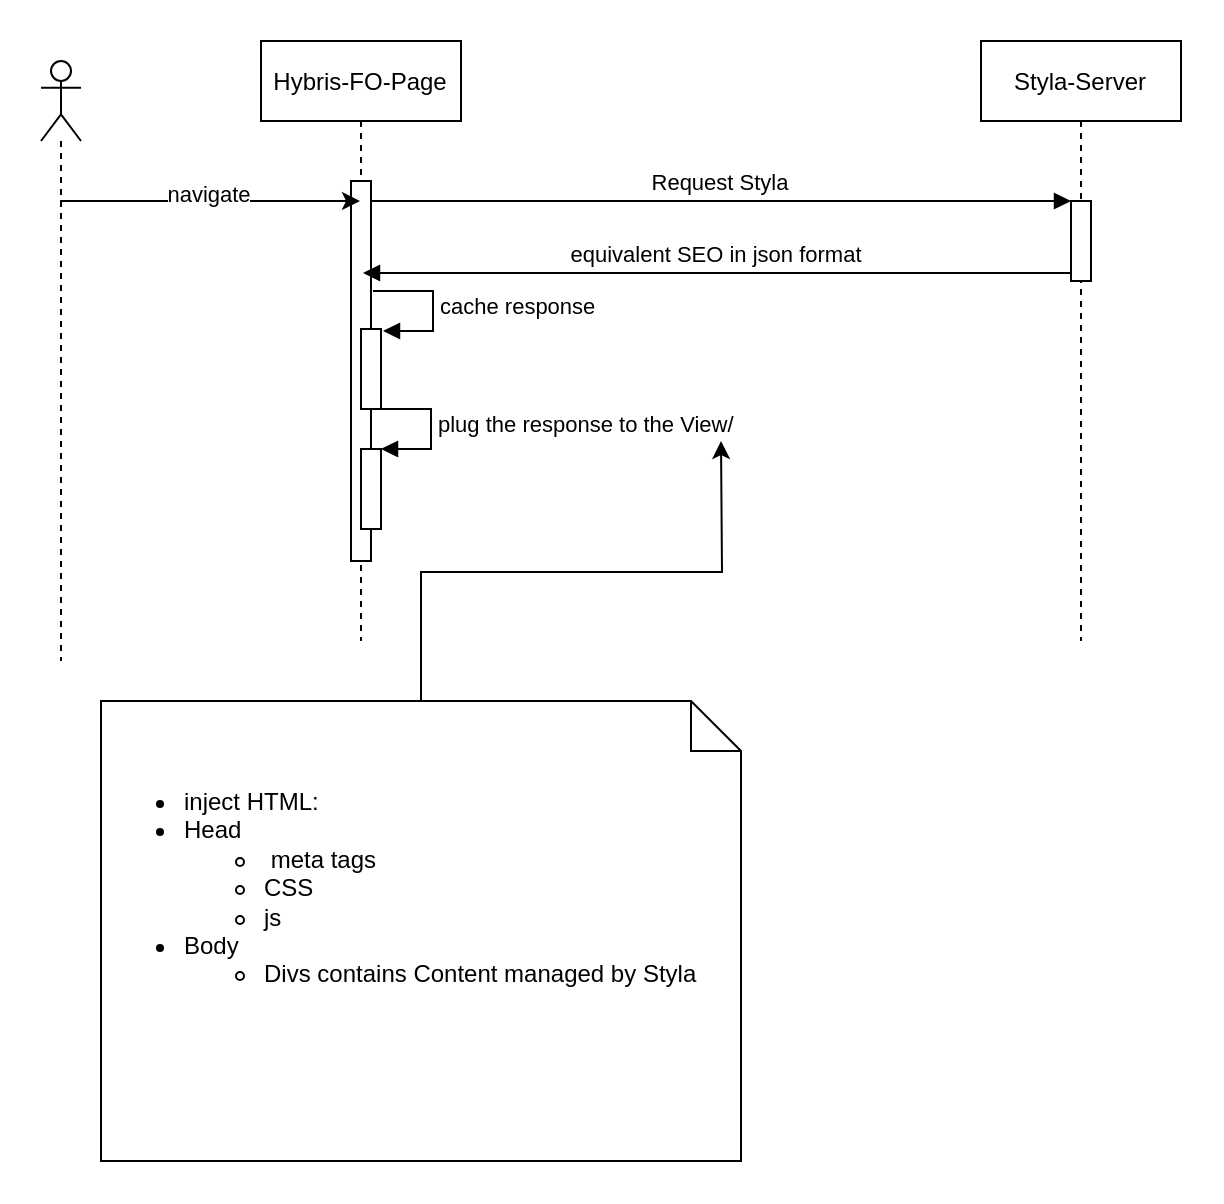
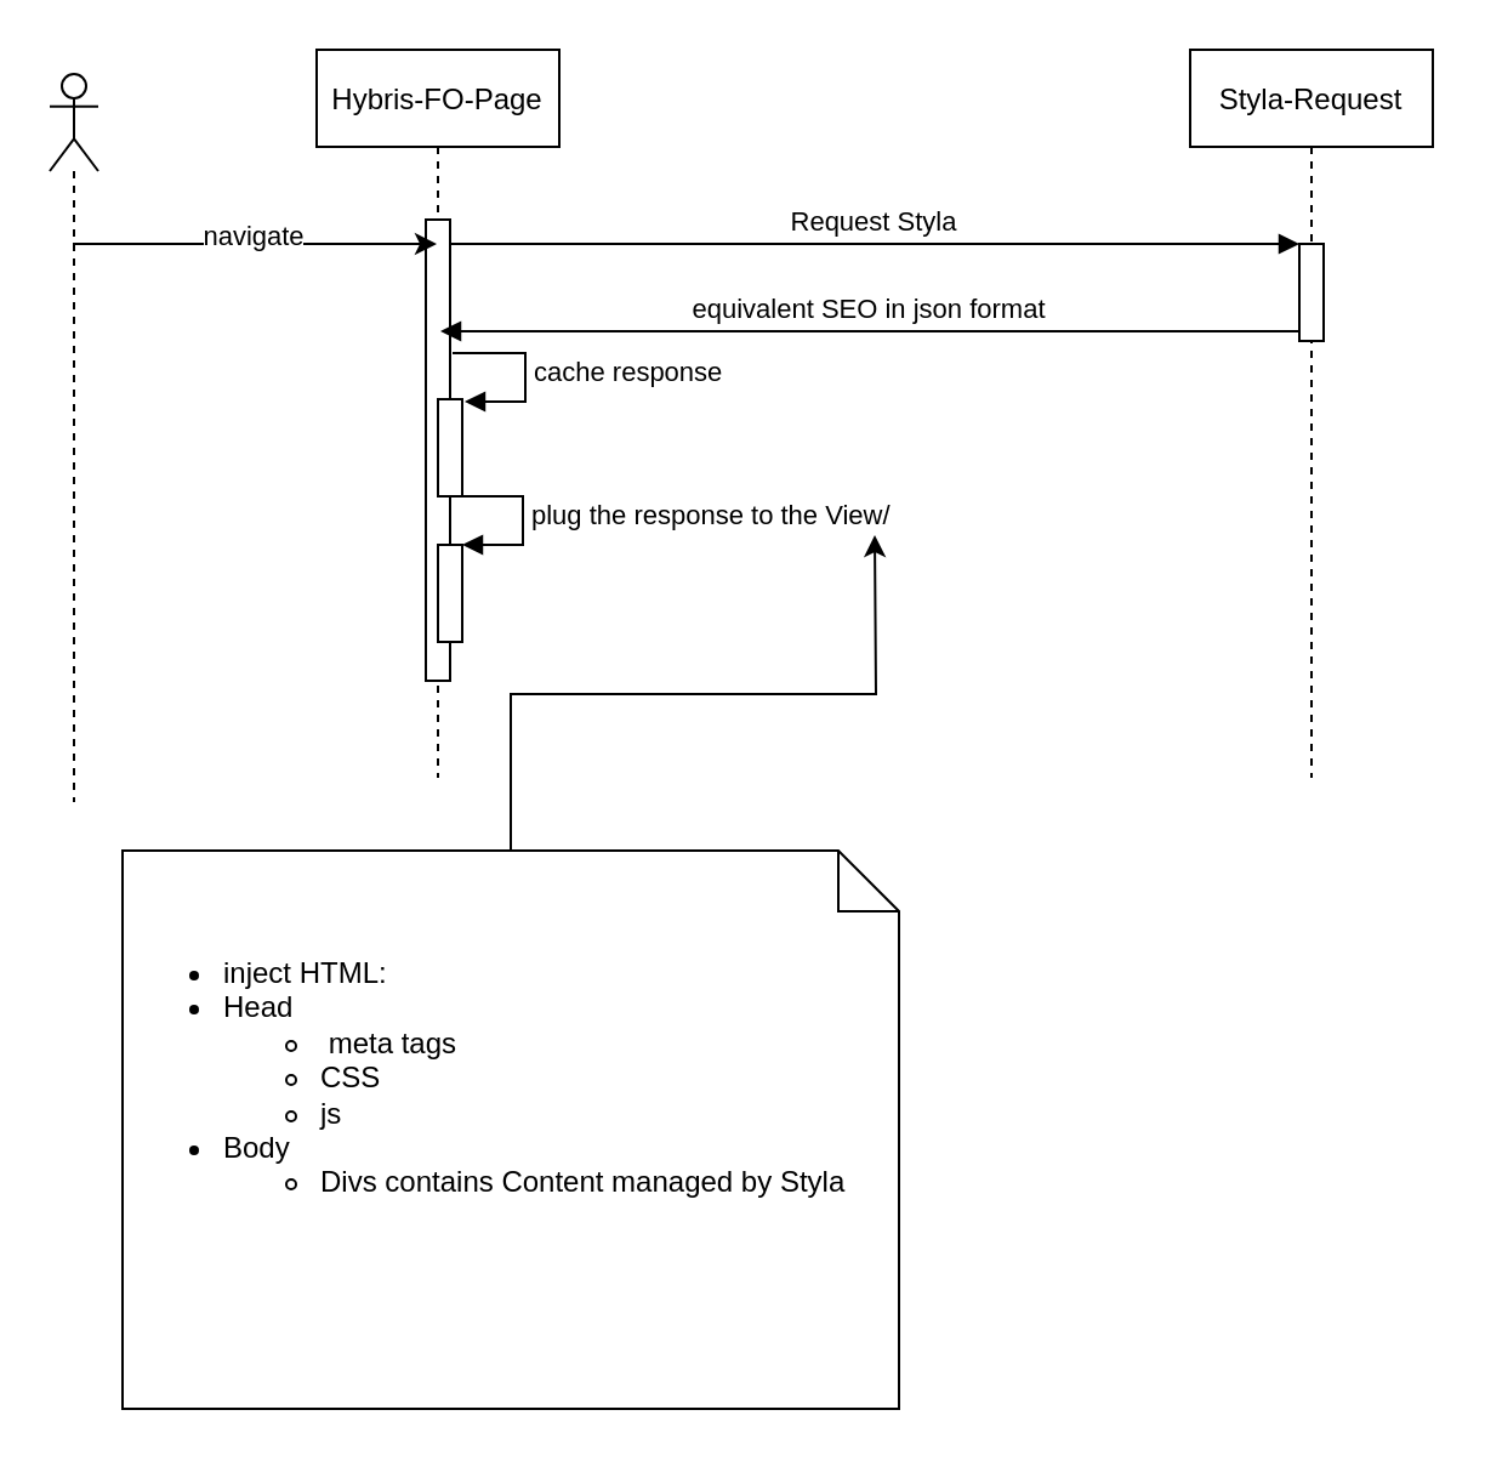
- <mxCell id="8" value="Styla-Server" style="shape=umlLifeline;perimeter=lifelinePerimeter;container=1;collapsible=0;recursiveResize=0;rounded=0;shadow=0;strokeWidth=1;fontStyle=0" parent="1" vertex="1"><mxGeometry x="490" y="20" width="100" height="300" as="geometry" /></mxCell>
+ <mxCell id="8" value="Styla-Request" style="shape=umlLifeline;perimeter=lifelinePerimeter;container=1;collapsible=0;recursiveResize=0;rounded=0;shadow=0;strokeWidth=1;fontStyle=0" parent="1" vertex="1"><mxGeometry x="490" y="20" width="100" height="300" as="geometry" /></mxCell>
